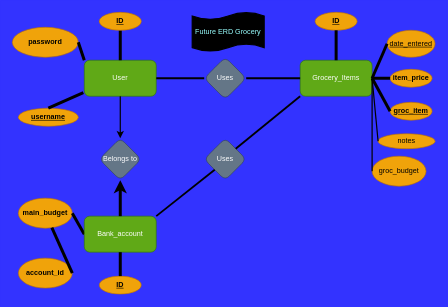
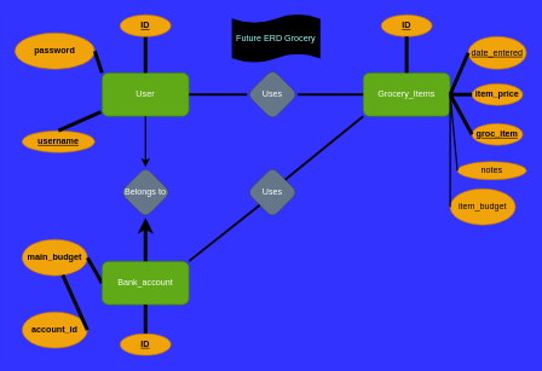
- <mxCell id="25" value="groc_budget" style="ellipse;whiteSpace=wrap;html=1;rounded=1;fillColor=#f0a30a;fontColor=#000000;strokeColor=#BD7000;" vertex="1" parent="1"><mxGeometry x="620" y="260" width="90" height="50" as="geometry" /></mxCell>
+ <mxCell id="25" value="item_budget" style="ellipse;whiteSpace=wrap;html=1;rounded=1;fillColor=#f0a30a;fontColor=#000000;strokeColor=#BD7000;" vertex="1" parent="1"><mxGeometry x="620" y="260" width="90" height="50" as="geometry" /></mxCell>
